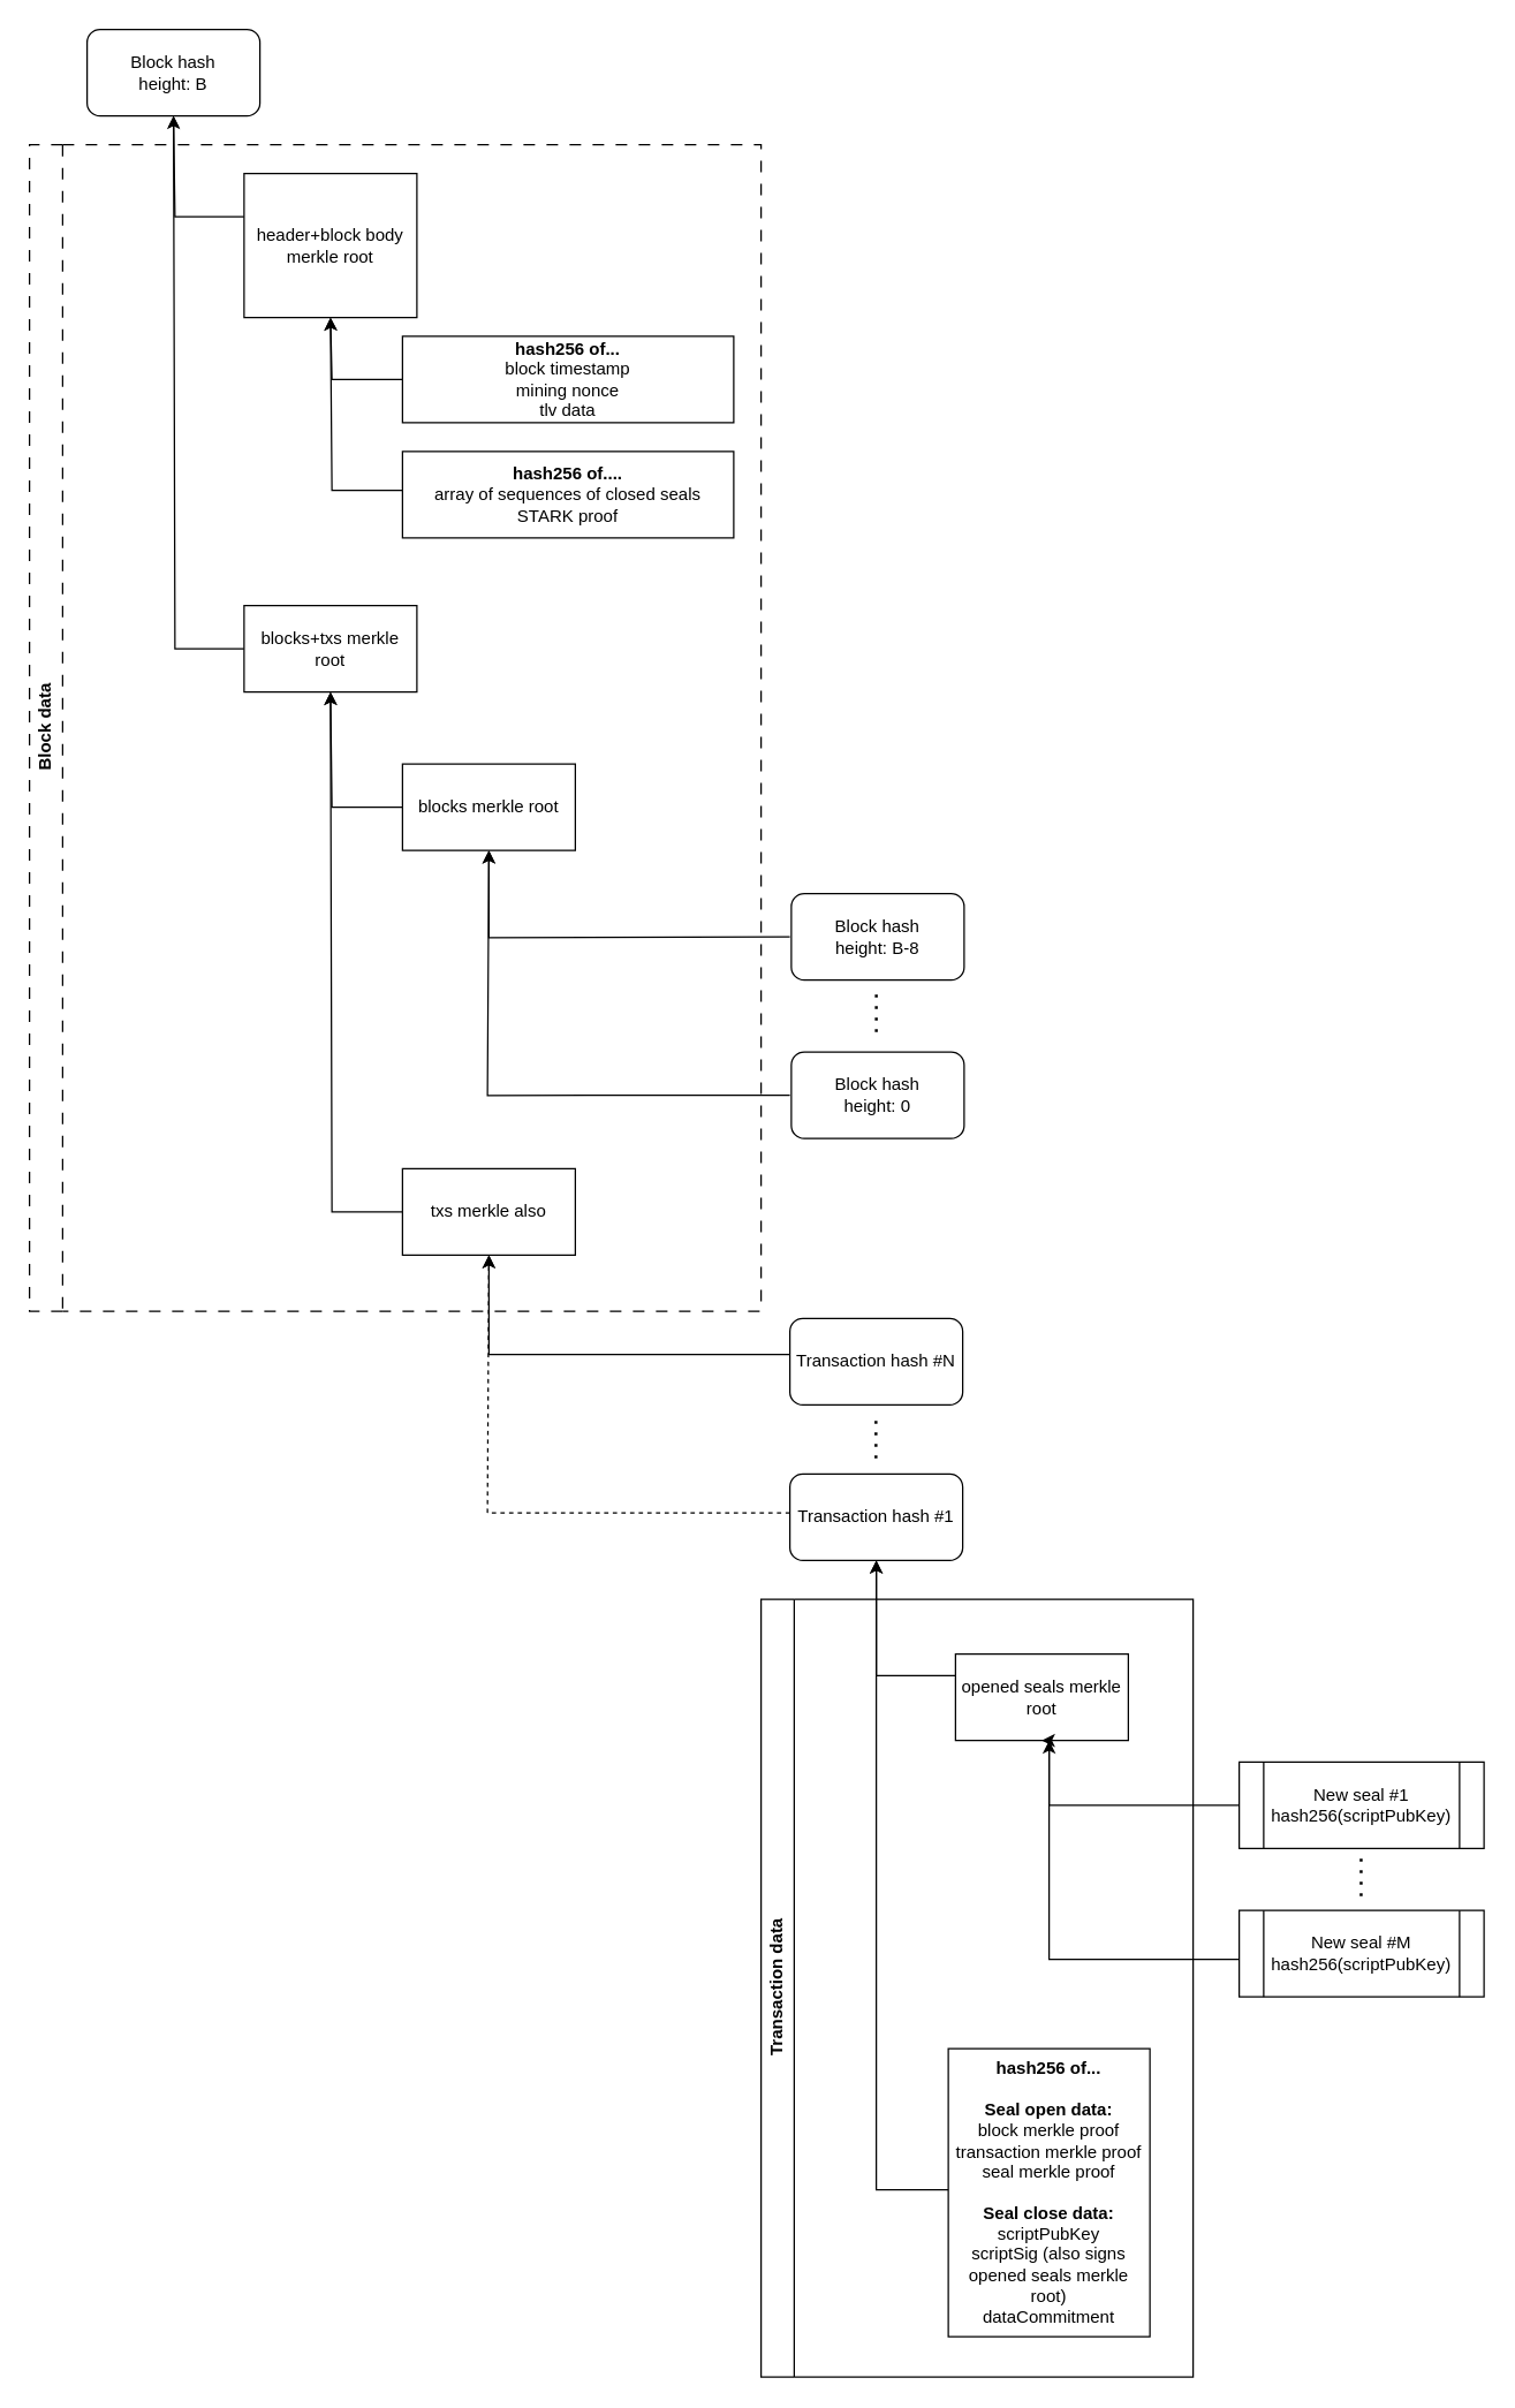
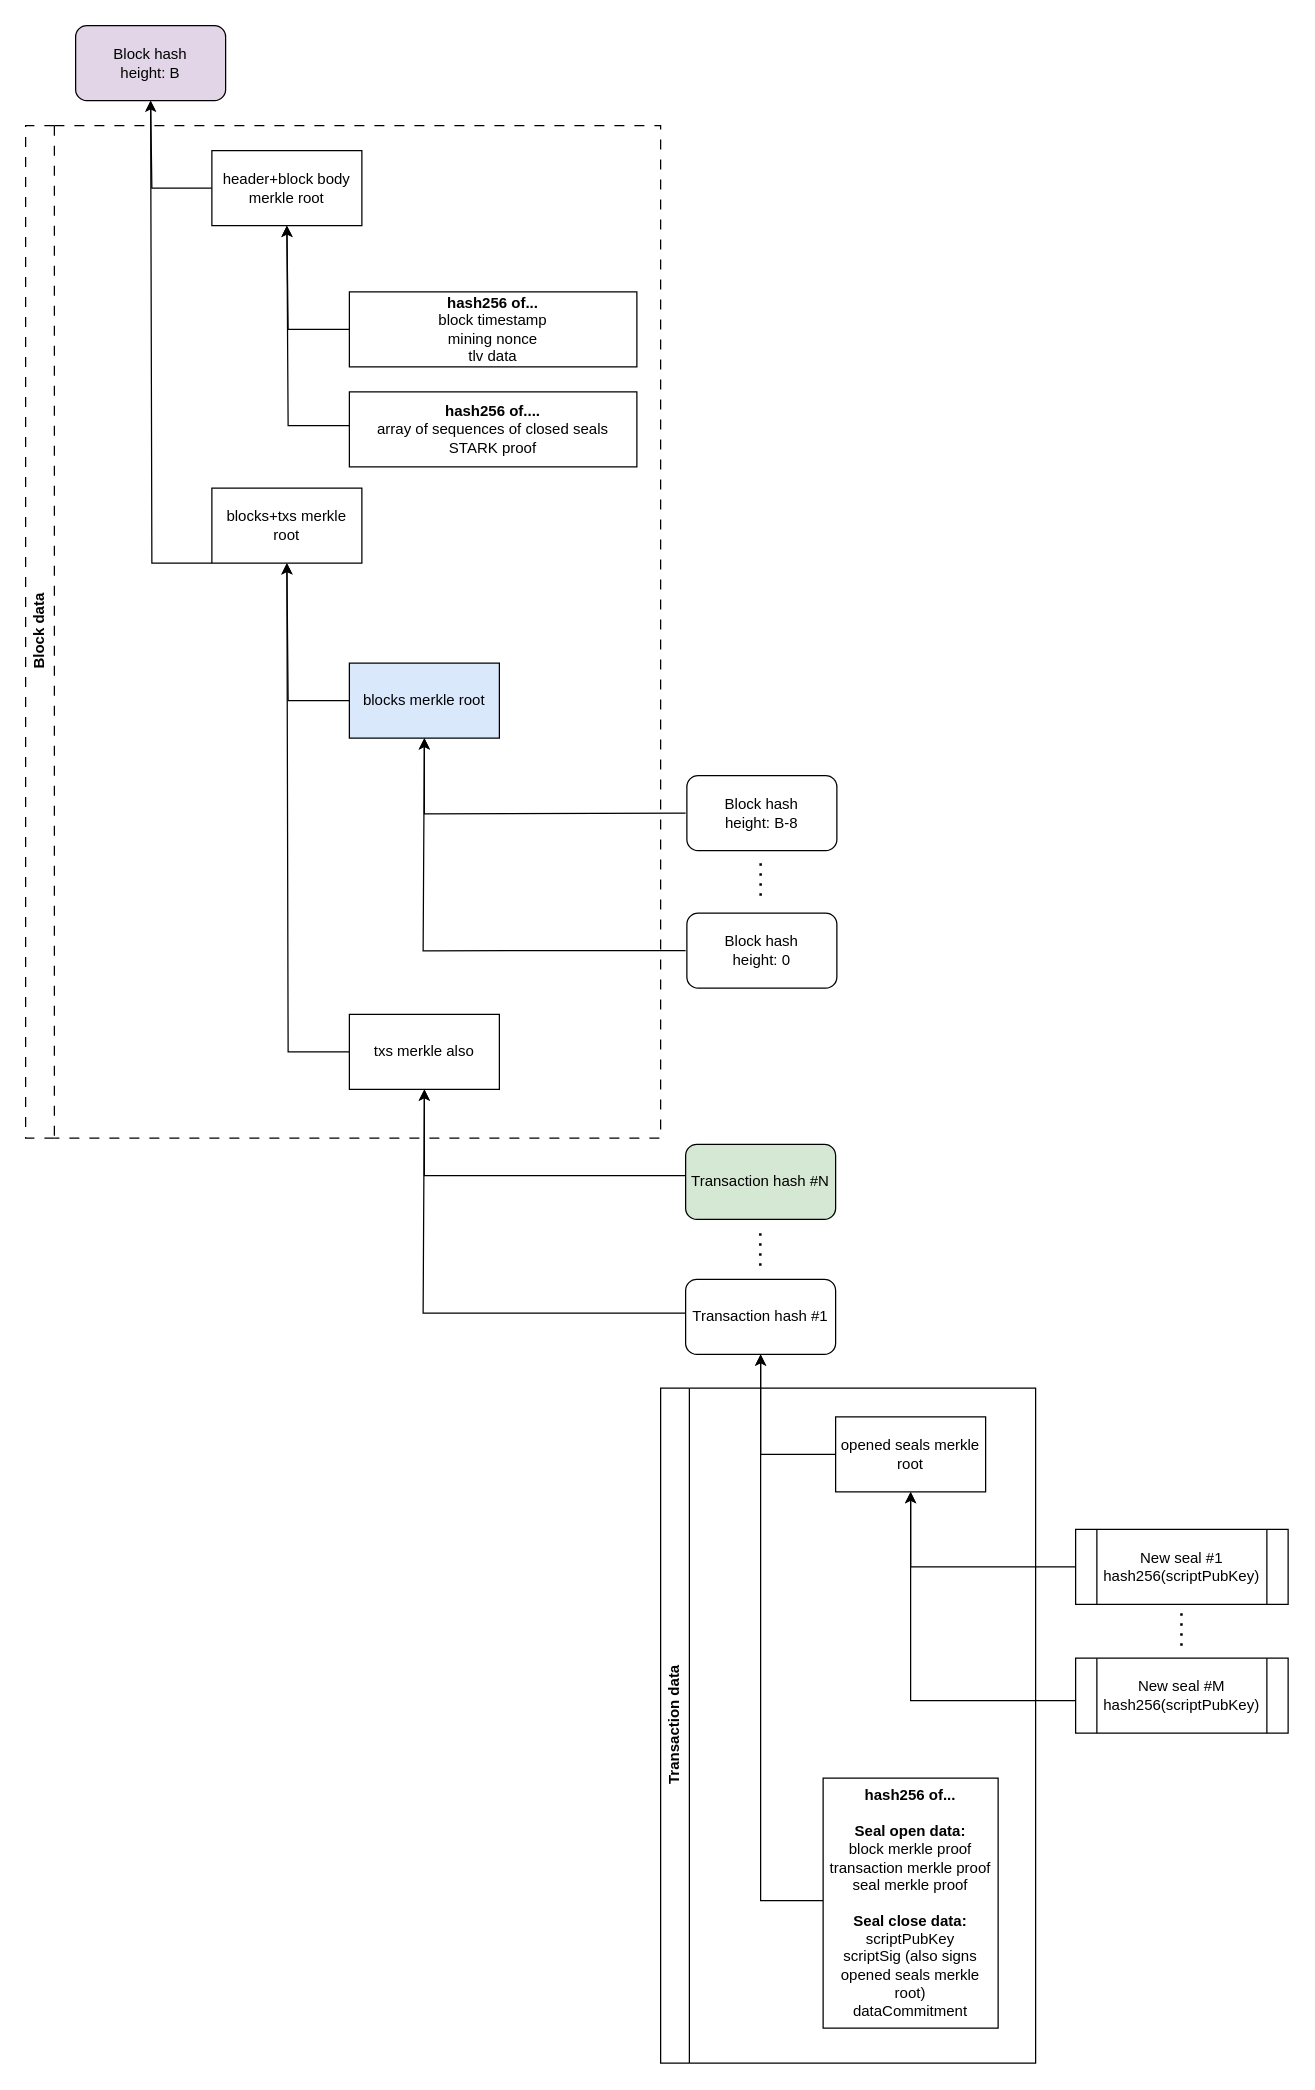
- <mxCell id="26" value="&lt;div&gt;Block hash&lt;/div&gt;&lt;div&gt;height: B&lt;br&gt;&lt;/div&gt;" style="rounded=1;whiteSpace=wrap;html=1;" vertex="1" parent="1"><mxGeometry x="60" y="20" width="120" height="60" as="geometry" /></mxCell>
+ <mxCell id="26" value="&lt;div&gt;Block hash&lt;/div&gt;&lt;div&gt;height: B&lt;br&gt;&lt;/div&gt;" style="rounded=1;whiteSpace=wrap;html=1;fillColor=#e1d5e7;" vertex="1" parent="1"><mxGeometry x="60" y="20" width="120" height="60" as="geometry" /></mxCell>
- <mxCell id="21" value="header+block body merkle root" style="rounded=0;whiteSpace=wrap;html=1;" vertex="1" parent="1"><mxGeometry x="169" y="120" width="120" height="100" as="geometry" /></mxCell>
+ <mxCell id="21" value="header+block body merkle root" style="rounded=0;whiteSpace=wrap;html=1;" vertex="1" parent="1"><mxGeometry x="169" y="120" width="120" height="60" as="geometry" /></mxCell>
- <mxCell id="19" value="blocks+txs merkle root" style="rounded=0;whiteSpace=wrap;html=1;" vertex="1" parent="1"><mxGeometry x="169" y="420" width="120" height="60" as="geometry" /></mxCell>
+ <mxCell id="19" value="blocks+txs merkle root" style="rounded=0;whiteSpace=wrap;html=1;" vertex="1" parent="1"><mxGeometry x="169" y="390" width="120" height="60" as="geometry" /></mxCell>
- <mxCell id="17" value="&lt;div&gt;blocks merkle root&lt;/div&gt;" style="rounded=0;whiteSpace=wrap;html=1;" vertex="1" parent="1"><mxGeometry x="279" y="530" width="120" height="60" as="geometry" /></mxCell>
+ <mxCell id="17" value="&lt;div&gt;blocks merkle root&lt;/div&gt;" style="rounded=0;whiteSpace=wrap;html=1;fillColor=#dae8fc;" vertex="1" parent="1"><mxGeometry x="279" y="530" width="120" height="60" as="geometry" /></mxCell>
- <mxCell id="13" value="Transaction hash #N" style="rounded=1;whiteSpace=wrap;html=1;" vertex="1" parent="1"><mxGeometry x="548" y="915" width="120" height="60" as="geometry" /></mxCell>
+ <mxCell id="13" value="Transaction hash #N" style="rounded=1;whiteSpace=wrap;html=1;fillColor=#d5e8d4;" vertex="1" parent="1"><mxGeometry x="548" y="915" width="120" height="60" as="geometry" /></mxCell>
- <mxCell id="2" style="edgeStyle=orthogonalEdgeStyle;rounded=0;orthogonalLoop=1;jettySize=auto;html=1;entryX=0.5;entryY=1;entryDx=0;entryDy=0;dashed=1;" edge="1" parent="1" source="3" target="15"><mxGeometry relative="1" as="geometry"><Array as="points"><mxPoint x="338" y="1050" /><mxPoint x="338" y="871" /></Array></mxGeometry></mxCell>
+ <mxCell id="2" style="edgeStyle=orthogonalEdgeStyle;rounded=0;orthogonalLoop=1;jettySize=auto;html=1;entryX=0.5;entryY=1;entryDx=0;entryDy=0;" edge="1" parent="1" source="3" target="15"><mxGeometry relative="1" as="geometry"><Array as="points"><mxPoint x="338" y="1050" /><mxPoint x="338" y="871" /></Array></mxGeometry></mxCell>
- <mxCell id="7" value="opened seals merkle root" style="rounded=0;whiteSpace=wrap;html=1;" vertex="1" parent="1"><mxGeometry x="663" y="1148" width="120" height="60" as="geometry" /></mxCell>
+ <mxCell id="7" value="opened seals merkle root" style="rounded=0;whiteSpace=wrap;html=1;" vertex="1" parent="1"><mxGeometry x="668" y="1133" width="120" height="60" as="geometry" /></mxCell>
